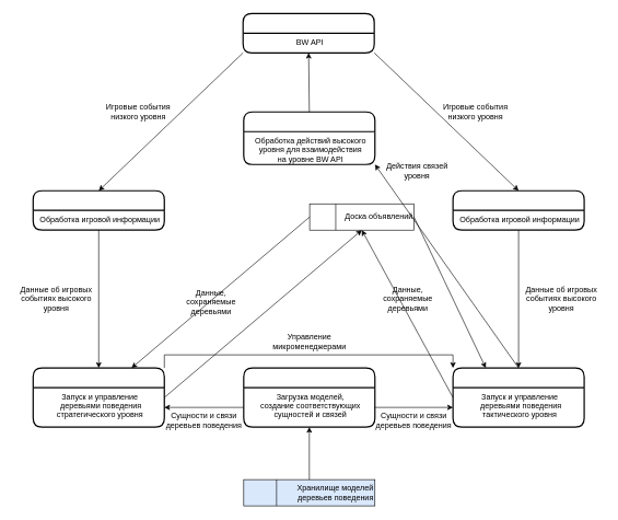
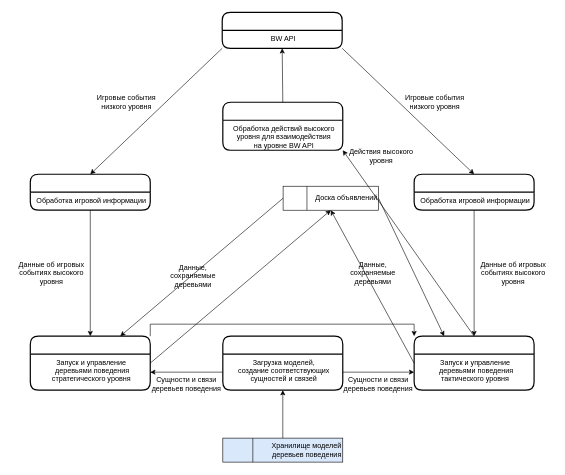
- <mxCell id="34" value="Действия связей&lt;br&gt;уровня" style="text;html=1;align=center;verticalAlign=middle;resizable=0;points=[];autosize=1;strokeColor=none;fillColor=none;" vertex="1" parent="1"><mxGeometry x="570" y="240" width="130" height="40" as="geometry" /></mxCell>
+ <mxCell id="34" value="Действия высокого&lt;br&gt;уровня" style="text;html=1;align=center;verticalAlign=middle;resizable=0;points=[];autosize=1;strokeColor=none;fillColor=none;" vertex="1" parent="1"><mxGeometry x="570" y="240" width="130" height="40" as="geometry" /></mxCell>
- <mxCell id="28" value="Управление&lt;br&gt;микроменеджерами" style="text;html=1;align=center;verticalAlign=middle;resizable=0;points=[];autosize=1;strokeColor=none;fillColor=none;" vertex="1" parent="1"><mxGeometry x="401" y="500" width="140" height="40" as="geometry" /></mxCell>
